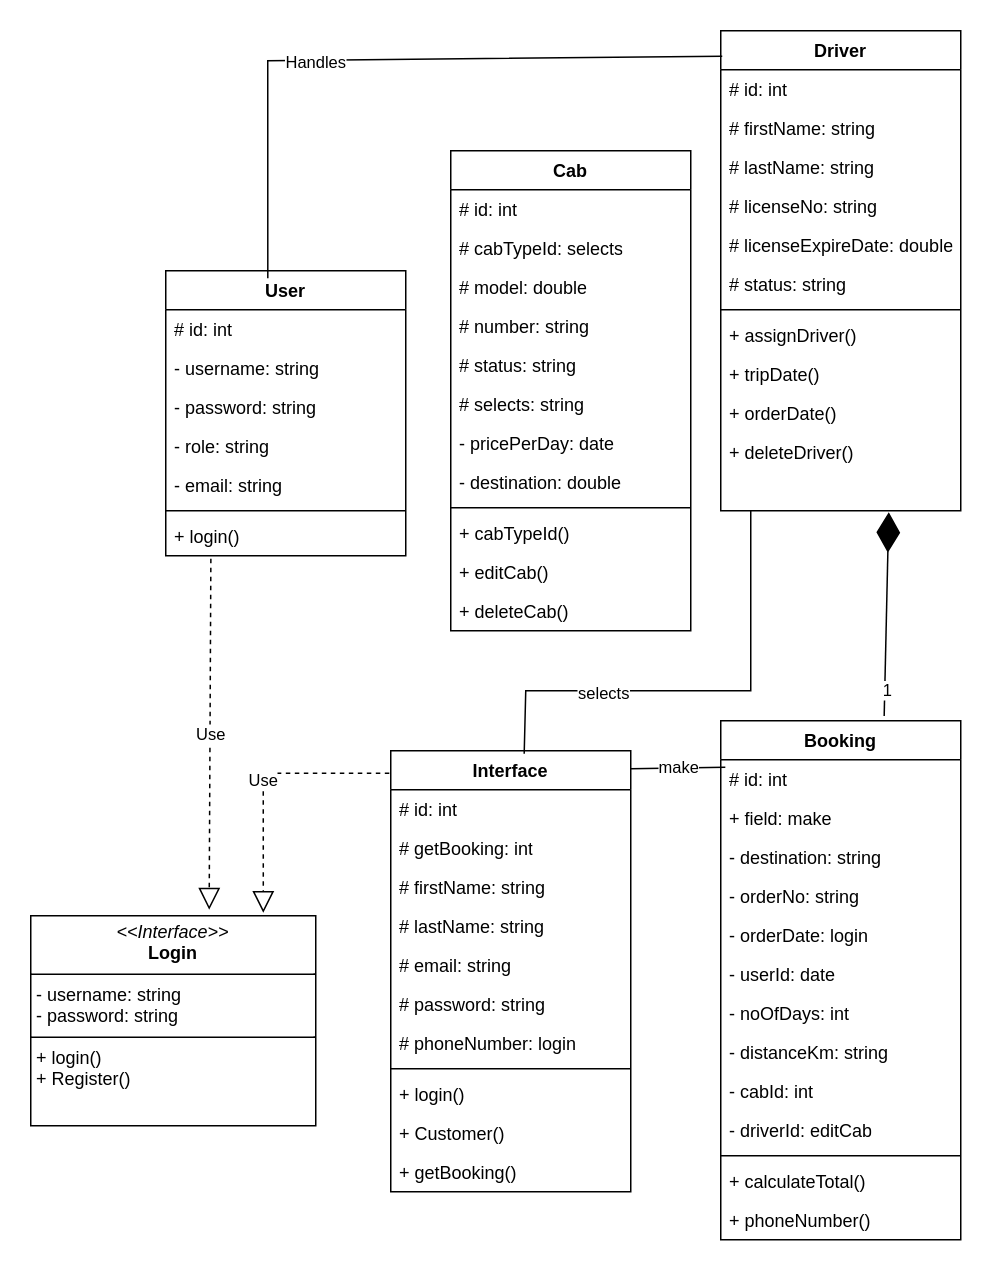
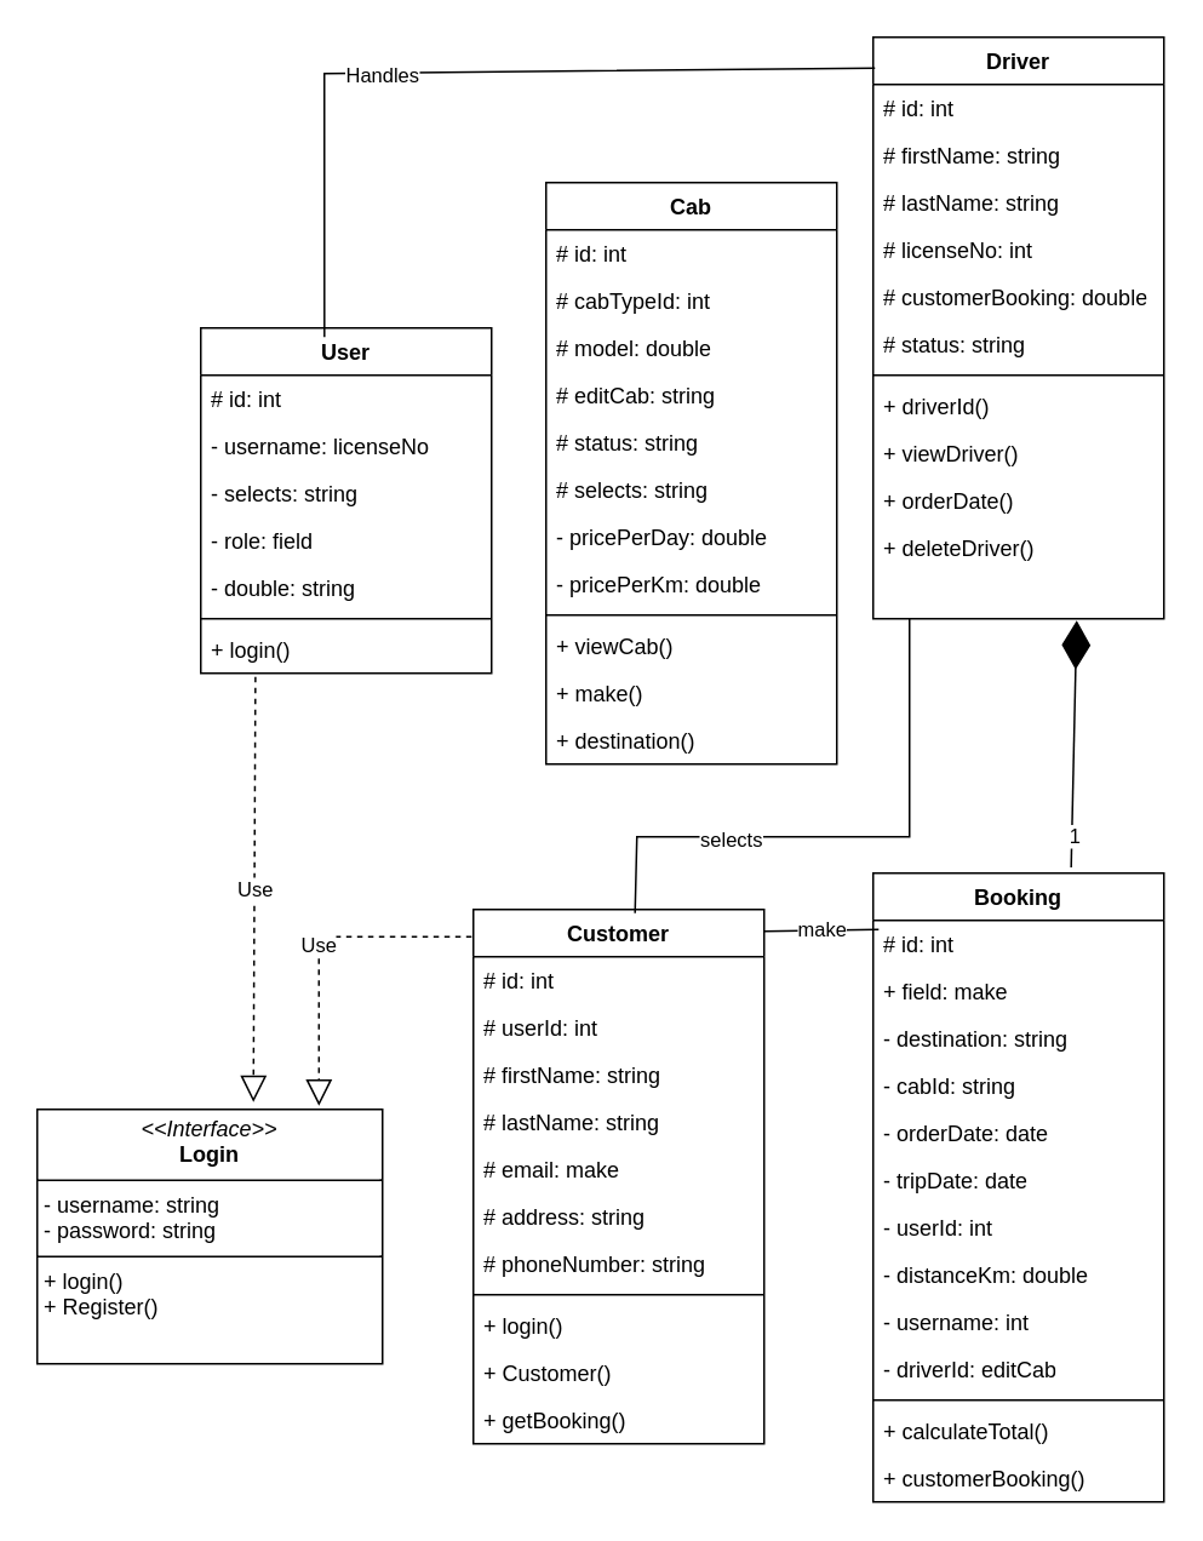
- <mxCell id="45" value="# licenseNo: string" style="text;strokeColor=none;fillColor=none;align=left;verticalAlign=top;spacingLeft=4;spacingRight=4;overflow=hidden;rotatable=0;points=[[0,0.5],[1,0.5]];portConstraint=eastwest;whiteSpace=wrap;html=1;" vertex="1" parent="41"><mxGeometry y="104" width="160" height="26" as="geometry" /></mxCell>
+ <mxCell id="45" value="# licenseNo: int" style="text;strokeColor=none;fillColor=none;align=left;verticalAlign=top;spacingLeft=4;spacingRight=4;overflow=hidden;rotatable=0;points=[[0,0.5],[1,0.5]];portConstraint=eastwest;whiteSpace=wrap;html=1;" vertex="1" parent="41"><mxGeometry y="104" width="160" height="26" as="geometry" /></mxCell>
- <mxCell id="18" value="# cabTypeId: selects" style="text;strokeColor=none;fillColor=none;align=left;verticalAlign=top;spacingLeft=4;spacingRight=4;overflow=hidden;rotatable=0;points=[[0,0.5],[1,0.5]];portConstraint=eastwest;whiteSpace=wrap;html=1;" vertex="1" parent="16"><mxGeometry y="52" width="160" height="26" as="geometry" /></mxCell>
+ <mxCell id="18" value="# cabTypeId: int" style="text;strokeColor=none;fillColor=none;align=left;verticalAlign=top;spacingLeft=4;spacingRight=4;overflow=hidden;rotatable=0;points=[[0,0.5],[1,0.5]];portConstraint=eastwest;whiteSpace=wrap;html=1;" vertex="1" parent="16"><mxGeometry y="52" width="160" height="26" as="geometry" /></mxCell>
- <mxCell id="46" value="# licenseExpireDate: double" style="text;strokeColor=none;fillColor=none;align=left;verticalAlign=top;spacingLeft=4;spacingRight=4;overflow=hidden;rotatable=0;points=[[0,0.5],[1,0.5]];portConstraint=eastwest;whiteSpace=wrap;html=1;" vertex="1" parent="41"><mxGeometry y="130" width="160" height="26" as="geometry" /></mxCell>
+ <mxCell id="46" value="# customerBooking: double" style="text;strokeColor=none;fillColor=none;align=left;verticalAlign=top;spacingLeft=4;spacingRight=4;overflow=hidden;rotatable=0;points=[[0,0.5],[1,0.5]];portConstraint=eastwest;whiteSpace=wrap;html=1;" vertex="1" parent="41"><mxGeometry y="130" width="160" height="26" as="geometry" /></mxCell>
- <mxCell id="20" value="# number: string" style="text;strokeColor=none;fillColor=none;align=left;verticalAlign=top;spacingLeft=4;spacingRight=4;overflow=hidden;rotatable=0;points=[[0,0.5],[1,0.5]];portConstraint=eastwest;whiteSpace=wrap;html=1;" vertex="1" parent="16"><mxGeometry y="104" width="160" height="26" as="geometry" /></mxCell>
+ <mxCell id="20" value="# editCab: string" style="text;strokeColor=none;fillColor=none;align=left;verticalAlign=top;spacingLeft=4;spacingRight=4;overflow=hidden;rotatable=0;points=[[0,0.5],[1,0.5]];portConstraint=eastwest;whiteSpace=wrap;html=1;" vertex="1" parent="16"><mxGeometry y="104" width="160" height="26" as="geometry" /></mxCell>
- <mxCell id="49" value="+ assignDriver()" style="text;strokeColor=none;fillColor=none;align=left;verticalAlign=top;spacingLeft=4;spacingRight=4;overflow=hidden;rotatable=0;points=[[0,0.5],[1,0.5]];portConstraint=eastwest;whiteSpace=wrap;html=1;" vertex="1" parent="41"><mxGeometry y="190" width="160" height="26" as="geometry" /></mxCell>
+ <mxCell id="49" value="+ driverId()" style="text;strokeColor=none;fillColor=none;align=left;verticalAlign=top;spacingLeft=4;spacingRight=4;overflow=hidden;rotatable=0;points=[[0,0.5],[1,0.5]];portConstraint=eastwest;whiteSpace=wrap;html=1;" vertex="1" parent="41"><mxGeometry y="190" width="160" height="26" as="geometry" /></mxCell>
- <mxCell id="56" value="- username: string" style="text;strokeColor=none;fillColor=none;align=left;verticalAlign=top;spacingLeft=4;spacingRight=4;overflow=hidden;rotatable=0;points=[[0,0.5],[1,0.5]];portConstraint=eastwest;whiteSpace=wrap;html=1;" vertex="1" parent="54"><mxGeometry y="52" width="160" height="26" as="geometry" /></mxCell>
+ <mxCell id="56" value="- username: licenseNo" style="text;strokeColor=none;fillColor=none;align=left;verticalAlign=top;spacingLeft=4;spacingRight=4;overflow=hidden;rotatable=0;points=[[0,0.5],[1,0.5]];portConstraint=eastwest;whiteSpace=wrap;html=1;" vertex="1" parent="54"><mxGeometry y="52" width="160" height="26" as="geometry" /></mxCell>
- <mxCell id="50" value="+ tripDate()" style="text;strokeColor=none;fillColor=none;align=left;verticalAlign=top;spacingLeft=4;spacingRight=4;overflow=hidden;rotatable=0;points=[[0,0.5],[1,0.5]];portConstraint=eastwest;whiteSpace=wrap;html=1;" vertex="1" parent="41"><mxGeometry y="216" width="160" height="26" as="geometry" /></mxCell>
+ <mxCell id="50" value="+ viewDriver()" style="text;strokeColor=none;fillColor=none;align=left;verticalAlign=top;spacingLeft=4;spacingRight=4;overflow=hidden;rotatable=0;points=[[0,0.5],[1,0.5]];portConstraint=eastwest;whiteSpace=wrap;html=1;" vertex="1" parent="41"><mxGeometry y="216" width="160" height="26" as="geometry" /></mxCell>
- <mxCell id="57" value="- password: string" style="text;strokeColor=none;fillColor=none;align=left;verticalAlign=top;spacingLeft=4;spacingRight=4;overflow=hidden;rotatable=0;points=[[0,0.5],[1,0.5]];portConstraint=eastwest;whiteSpace=wrap;html=1;" vertex="1" parent="54"><mxGeometry y="78" width="160" height="26" as="geometry" /></mxCell>
+ <mxCell id="57" value="- selects: string" style="text;strokeColor=none;fillColor=none;align=left;verticalAlign=top;spacingLeft=4;spacingRight=4;overflow=hidden;rotatable=0;points=[[0,0.5],[1,0.5]];portConstraint=eastwest;whiteSpace=wrap;html=1;" vertex="1" parent="54"><mxGeometry y="78" width="160" height="26" as="geometry" /></mxCell>
- <mxCell id="23" value="- pricePerDay: date" style="text;strokeColor=none;fillColor=none;align=left;verticalAlign=top;spacingLeft=4;spacingRight=4;overflow=hidden;rotatable=0;points=[[0,0.5],[1,0.5]];portConstraint=eastwest;whiteSpace=wrap;html=1;" vertex="1" parent="16"><mxGeometry y="182" width="160" height="26" as="geometry" /></mxCell>
+ <mxCell id="23" value="- pricePerDay: double" style="text;strokeColor=none;fillColor=none;align=left;verticalAlign=top;spacingLeft=4;spacingRight=4;overflow=hidden;rotatable=0;points=[[0,0.5],[1,0.5]];portConstraint=eastwest;whiteSpace=wrap;html=1;" vertex="1" parent="16"><mxGeometry y="182" width="160" height="26" as="geometry" /></mxCell>
- <mxCell id="58" value="- role: string" style="text;strokeColor=none;fillColor=none;align=left;verticalAlign=top;spacingLeft=4;spacingRight=4;overflow=hidden;rotatable=0;points=[[0,0.5],[1,0.5]];portConstraint=eastwest;whiteSpace=wrap;html=1;" vertex="1" parent="54"><mxGeometry y="104" width="160" height="26" as="geometry" /></mxCell>
+ <mxCell id="58" value="- role: field" style="text;strokeColor=none;fillColor=none;align=left;verticalAlign=top;spacingLeft=4;spacingRight=4;overflow=hidden;rotatable=0;points=[[0,0.5],[1,0.5]];portConstraint=eastwest;whiteSpace=wrap;html=1;" vertex="1" parent="54"><mxGeometry y="104" width="160" height="26" as="geometry" /></mxCell>
- <mxCell id="24" value="- destination: double" style="text;strokeColor=none;fillColor=none;align=left;verticalAlign=top;spacingLeft=4;spacingRight=4;overflow=hidden;rotatable=0;points=[[0,0.5],[1,0.5]];portConstraint=eastwest;whiteSpace=wrap;html=1;" vertex="1" parent="16"><mxGeometry y="208" width="160" height="26" as="geometry" /></mxCell>
+ <mxCell id="24" value="- pricePerKm: double" style="text;strokeColor=none;fillColor=none;align=left;verticalAlign=top;spacingLeft=4;spacingRight=4;overflow=hidden;rotatable=0;points=[[0,0.5],[1,0.5]];portConstraint=eastwest;whiteSpace=wrap;html=1;" vertex="1" parent="16"><mxGeometry y="208" width="160" height="26" as="geometry" /></mxCell>
- <mxCell id="59" value="- email: string" style="text;strokeColor=none;fillColor=none;align=left;verticalAlign=top;spacingLeft=4;spacingRight=4;overflow=hidden;rotatable=0;points=[[0,0.5],[1,0.5]];portConstraint=eastwest;whiteSpace=wrap;html=1;" vertex="1" parent="54"><mxGeometry y="130" width="160" height="26" as="geometry" /></mxCell>
+ <mxCell id="59" value="- double: string" style="text;strokeColor=none;fillColor=none;align=left;verticalAlign=top;spacingLeft=4;spacingRight=4;overflow=hidden;rotatable=0;points=[[0,0.5],[1,0.5]];portConstraint=eastwest;whiteSpace=wrap;html=1;" vertex="1" parent="54"><mxGeometry y="130" width="160" height="26" as="geometry" /></mxCell>
- <mxCell id="26" value="+ cabTypeId()" style="text;strokeColor=none;fillColor=none;align=left;verticalAlign=top;spacingLeft=4;spacingRight=4;overflow=hidden;rotatable=0;points=[[0,0.5],[1,0.5]];portConstraint=eastwest;whiteSpace=wrap;html=1;" vertex="1" parent="16"><mxGeometry y="242" width="160" height="26" as="geometry" /></mxCell>
+ <mxCell id="26" value="+ viewCab()" style="text;strokeColor=none;fillColor=none;align=left;verticalAlign=top;spacingLeft=4;spacingRight=4;overflow=hidden;rotatable=0;points=[[0,0.5],[1,0.5]];portConstraint=eastwest;whiteSpace=wrap;html=1;" vertex="1" parent="16"><mxGeometry y="242" width="160" height="26" as="geometry" /></mxCell>
- <mxCell id="27" value="+ editCab()" style="text;strokeColor=none;fillColor=none;align=left;verticalAlign=top;spacingLeft=4;spacingRight=4;overflow=hidden;rotatable=0;points=[[0,0.5],[1,0.5]];portConstraint=eastwest;whiteSpace=wrap;html=1;" vertex="1" parent="16"><mxGeometry y="268" width="160" height="26" as="geometry" /></mxCell>
+ <mxCell id="27" value="+ make()" style="text;strokeColor=none;fillColor=none;align=left;verticalAlign=top;spacingLeft=4;spacingRight=4;overflow=hidden;rotatable=0;points=[[0,0.5],[1,0.5]];portConstraint=eastwest;whiteSpace=wrap;html=1;" vertex="1" parent="16"><mxGeometry y="268" width="160" height="26" as="geometry" /></mxCell>
- <mxCell id="28" value="+ deleteCab()" style="text;strokeColor=none;fillColor=none;align=left;verticalAlign=top;spacingLeft=4;spacingRight=4;overflow=hidden;rotatable=0;points=[[0,0.5],[1,0.5]];portConstraint=eastwest;whiteSpace=wrap;html=1;" vertex="1" parent="16"><mxGeometry y="294" width="160" height="26" as="geometry" /></mxCell>
+ <mxCell id="28" value="+ destination()" style="text;strokeColor=none;fillColor=none;align=left;verticalAlign=top;spacingLeft=4;spacingRight=4;overflow=hidden;rotatable=0;points=[[0,0.5],[1,0.5]];portConstraint=eastwest;whiteSpace=wrap;html=1;" vertex="1" parent="16"><mxGeometry y="294" width="160" height="26" as="geometry" /></mxCell>
- <mxCell id="29" value="Interface" style="swimlane;fontStyle=1;align=center;verticalAlign=top;childLayout=stackLayout;horizontal=1;startSize=26;horizontalStack=0;resizeParent=1;resizeParentMax=0;resizeLast=0;collapsible=1;marginBottom=0;whiteSpace=wrap;html=1;" vertex="1" parent="1"><mxGeometry x="260" y="500" width="160" height="294" as="geometry" /></mxCell>
+ <mxCell id="29" value="Customer" style="swimlane;fontStyle=1;align=center;verticalAlign=top;childLayout=stackLayout;horizontal=1;startSize=26;horizontalStack=0;resizeParent=1;resizeParentMax=0;resizeLast=0;collapsible=1;marginBottom=0;whiteSpace=wrap;html=1;" vertex="1" parent="1"><mxGeometry x="260" y="500" width="160" height="294" as="geometry" /></mxCell>
- <mxCell id="31" value="# getBooking: int" style="text;strokeColor=none;fillColor=none;align=left;verticalAlign=top;spacingLeft=4;spacingRight=4;overflow=hidden;rotatable=0;points=[[0,0.5],[1,0.5]];portConstraint=eastwest;whiteSpace=wrap;html=1;" vertex="1" parent="29"><mxGeometry y="52" width="160" height="26" as="geometry" /></mxCell>
+ <mxCell id="31" value="# userId: int" style="text;strokeColor=none;fillColor=none;align=left;verticalAlign=top;spacingLeft=4;spacingRight=4;overflow=hidden;rotatable=0;points=[[0,0.5],[1,0.5]];portConstraint=eastwest;whiteSpace=wrap;html=1;" vertex="1" parent="29"><mxGeometry y="52" width="160" height="26" as="geometry" /></mxCell>
- <mxCell id="6" value="- orderNo: string" style="text;strokeColor=none;fillColor=none;align=left;verticalAlign=top;spacingLeft=4;spacingRight=4;overflow=hidden;rotatable=0;points=[[0,0.5],[1,0.5]];portConstraint=eastwest;whiteSpace=wrap;html=1;" vertex="1" parent="2"><mxGeometry y="104" width="160" height="26" as="geometry" /></mxCell>
+ <mxCell id="6" value="- cabId: string" style="text;strokeColor=none;fillColor=none;align=left;verticalAlign=top;spacingLeft=4;spacingRight=4;overflow=hidden;rotatable=0;points=[[0,0.5],[1,0.5]];portConstraint=eastwest;whiteSpace=wrap;html=1;" vertex="1" parent="2"><mxGeometry y="104" width="160" height="26" as="geometry" /></mxCell>
- <mxCell id="7" value="- orderDate: login" style="text;strokeColor=none;fillColor=none;align=left;verticalAlign=top;spacingLeft=4;spacingRight=4;overflow=hidden;rotatable=0;points=[[0,0.5],[1,0.5]];portConstraint=eastwest;whiteSpace=wrap;html=1;" vertex="1" parent="2"><mxGeometry y="130" width="160" height="26" as="geometry" /></mxCell>
+ <mxCell id="7" value="- orderDate: date" style="text;strokeColor=none;fillColor=none;align=left;verticalAlign=top;spacingLeft=4;spacingRight=4;overflow=hidden;rotatable=0;points=[[0,0.5],[1,0.5]];portConstraint=eastwest;whiteSpace=wrap;html=1;" vertex="1" parent="2"><mxGeometry y="130" width="160" height="26" as="geometry" /></mxCell>
- <mxCell id="34" value="# email: string" style="text;strokeColor=none;fillColor=none;align=left;verticalAlign=top;spacingLeft=4;spacingRight=4;overflow=hidden;rotatable=0;points=[[0,0.5],[1,0.5]];portConstraint=eastwest;whiteSpace=wrap;html=1;" vertex="1" parent="29"><mxGeometry y="130" width="160" height="26" as="geometry" /></mxCell>
+ <mxCell id="34" value="# email: make" style="text;strokeColor=none;fillColor=none;align=left;verticalAlign=top;spacingLeft=4;spacingRight=4;overflow=hidden;rotatable=0;points=[[0,0.5],[1,0.5]];portConstraint=eastwest;whiteSpace=wrap;html=1;" vertex="1" parent="29"><mxGeometry y="130" width="160" height="26" as="geometry" /></mxCell>
- <mxCell id="8" value="- userId: date" style="text;strokeColor=none;fillColor=none;align=left;verticalAlign=top;spacingLeft=4;spacingRight=4;overflow=hidden;rotatable=0;points=[[0,0.5],[1,0.5]];portConstraint=eastwest;whiteSpace=wrap;html=1;" vertex="1" parent="2"><mxGeometry y="156" width="160" height="26" as="geometry" /></mxCell>
+ <mxCell id="8" value="- tripDate: date" style="text;strokeColor=none;fillColor=none;align=left;verticalAlign=top;spacingLeft=4;spacingRight=4;overflow=hidden;rotatable=0;points=[[0,0.5],[1,0.5]];portConstraint=eastwest;whiteSpace=wrap;html=1;" vertex="1" parent="2"><mxGeometry y="156" width="160" height="26" as="geometry" /></mxCell>
- <mxCell id="35" value="# password: string" style="text;strokeColor=none;fillColor=none;align=left;verticalAlign=top;spacingLeft=4;spacingRight=4;overflow=hidden;rotatable=0;points=[[0,0.5],[1,0.5]];portConstraint=eastwest;whiteSpace=wrap;html=1;" vertex="1" parent="29"><mxGeometry y="156" width="160" height="26" as="geometry" /></mxCell>
+ <mxCell id="35" value="# address: string" style="text;strokeColor=none;fillColor=none;align=left;verticalAlign=top;spacingLeft=4;spacingRight=4;overflow=hidden;rotatable=0;points=[[0,0.5],[1,0.5]];portConstraint=eastwest;whiteSpace=wrap;html=1;" vertex="1" parent="29"><mxGeometry y="156" width="160" height="26" as="geometry" /></mxCell>
- <mxCell id="9" value="- noOfDays: int" style="text;strokeColor=none;fillColor=none;align=left;verticalAlign=top;spacingLeft=4;spacingRight=4;overflow=hidden;rotatable=0;points=[[0,0.5],[1,0.5]];portConstraint=eastwest;whiteSpace=wrap;html=1;" vertex="1" parent="2"><mxGeometry y="182" width="160" height="26" as="geometry" /></mxCell>
+ <mxCell id="9" value="- userId: int" style="text;strokeColor=none;fillColor=none;align=left;verticalAlign=top;spacingLeft=4;spacingRight=4;overflow=hidden;rotatable=0;points=[[0,0.5],[1,0.5]];portConstraint=eastwest;whiteSpace=wrap;html=1;" vertex="1" parent="2"><mxGeometry y="182" width="160" height="26" as="geometry" /></mxCell>
- <mxCell id="36" value="# phoneNumber: login" style="text;strokeColor=none;fillColor=none;align=left;verticalAlign=top;spacingLeft=4;spacingRight=4;overflow=hidden;rotatable=0;points=[[0,0.5],[1,0.5]];portConstraint=eastwest;whiteSpace=wrap;html=1;" vertex="1" parent="29"><mxGeometry y="182" width="160" height="26" as="geometry" /></mxCell>
+ <mxCell id="36" value="# phoneNumber: string" style="text;strokeColor=none;fillColor=none;align=left;verticalAlign=top;spacingLeft=4;spacingRight=4;overflow=hidden;rotatable=0;points=[[0,0.5],[1,0.5]];portConstraint=eastwest;whiteSpace=wrap;html=1;" vertex="1" parent="29"><mxGeometry y="182" width="160" height="26" as="geometry" /></mxCell>
- <mxCell id="10" value="- distanceKm: string" style="text;strokeColor=none;fillColor=none;align=left;verticalAlign=top;spacingLeft=4;spacingRight=4;overflow=hidden;rotatable=0;points=[[0,0.5],[1,0.5]];portConstraint=eastwest;whiteSpace=wrap;html=1;" vertex="1" parent="2"><mxGeometry y="208" width="160" height="26" as="geometry" /></mxCell>
+ <mxCell id="10" value="- distanceKm: double" style="text;strokeColor=none;fillColor=none;align=left;verticalAlign=top;spacingLeft=4;spacingRight=4;overflow=hidden;rotatable=0;points=[[0,0.5],[1,0.5]];portConstraint=eastwest;whiteSpace=wrap;html=1;" vertex="1" parent="2"><mxGeometry y="208" width="160" height="26" as="geometry" /></mxCell>
- <mxCell id="11" value="- cabId: int" style="text;strokeColor=none;fillColor=none;align=left;verticalAlign=top;spacingLeft=4;spacingRight=4;overflow=hidden;rotatable=0;points=[[0,0.5],[1,0.5]];portConstraint=eastwest;whiteSpace=wrap;html=1;" vertex="1" parent="2"><mxGeometry y="234" width="160" height="26" as="geometry" /></mxCell>
+ <mxCell id="11" value="- username: int" style="text;strokeColor=none;fillColor=none;align=left;verticalAlign=top;spacingLeft=4;spacingRight=4;overflow=hidden;rotatable=0;points=[[0,0.5],[1,0.5]];portConstraint=eastwest;whiteSpace=wrap;html=1;" vertex="1" parent="2"><mxGeometry y="234" width="160" height="26" as="geometry" /></mxCell>
- <mxCell id="15" value="+ phoneNumber()" style="text;strokeColor=none;fillColor=none;align=left;verticalAlign=top;spacingLeft=4;spacingRight=4;overflow=hidden;rotatable=0;points=[[0,0.5],[1,0.5]];portConstraint=eastwest;whiteSpace=wrap;html=1;" vertex="1" parent="2"><mxGeometry y="320" width="160" height="26" as="geometry" /></mxCell>
+ <mxCell id="15" value="+ customerBooking()" style="text;strokeColor=none;fillColor=none;align=left;verticalAlign=top;spacingLeft=4;spacingRight=4;overflow=hidden;rotatable=0;points=[[0,0.5],[1,0.5]];portConstraint=eastwest;whiteSpace=wrap;html=1;" vertex="1" parent="2"><mxGeometry y="320" width="160" height="26" as="geometry" /></mxCell>
